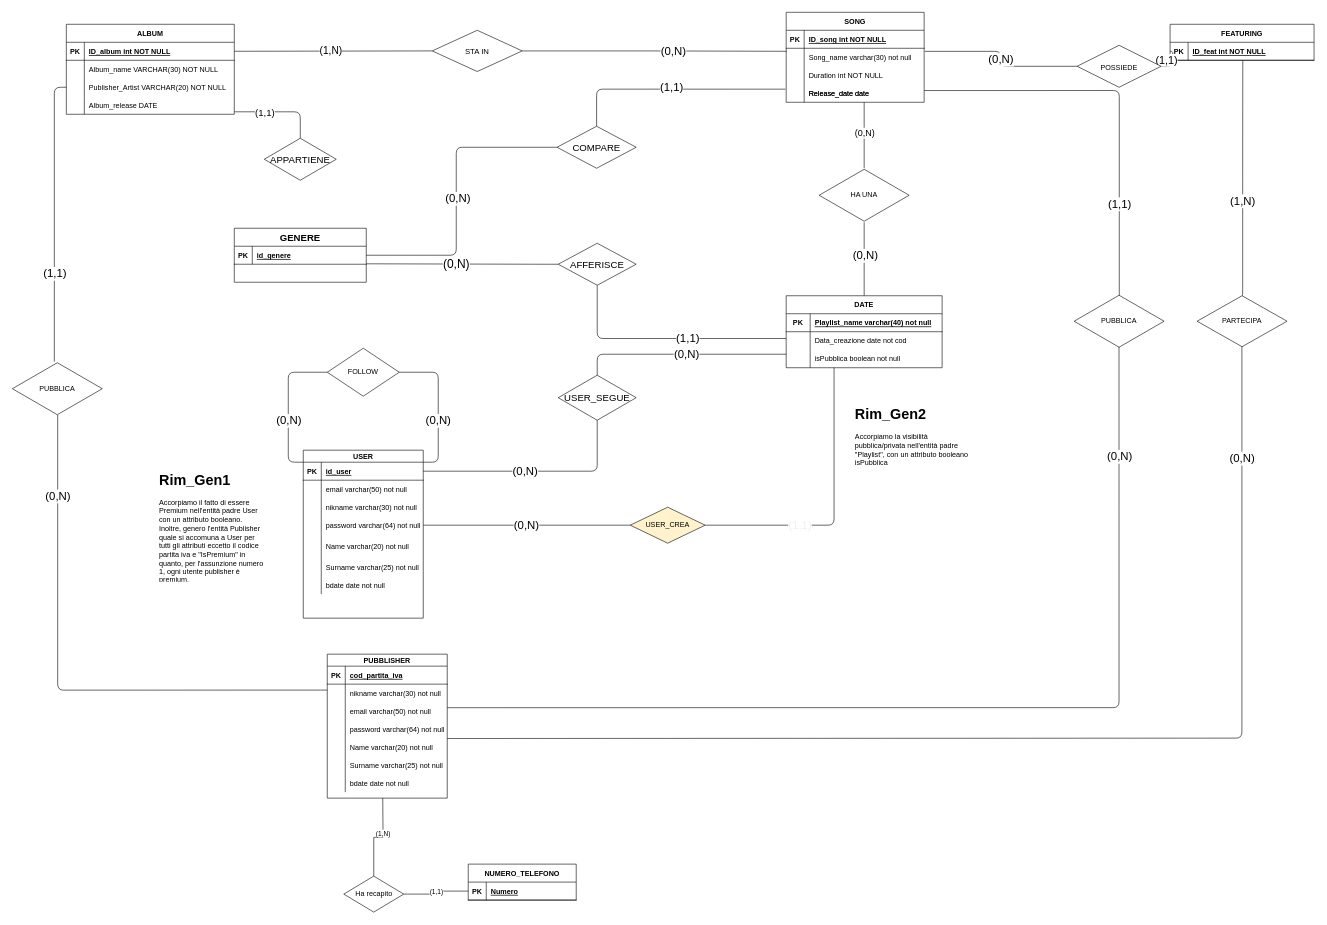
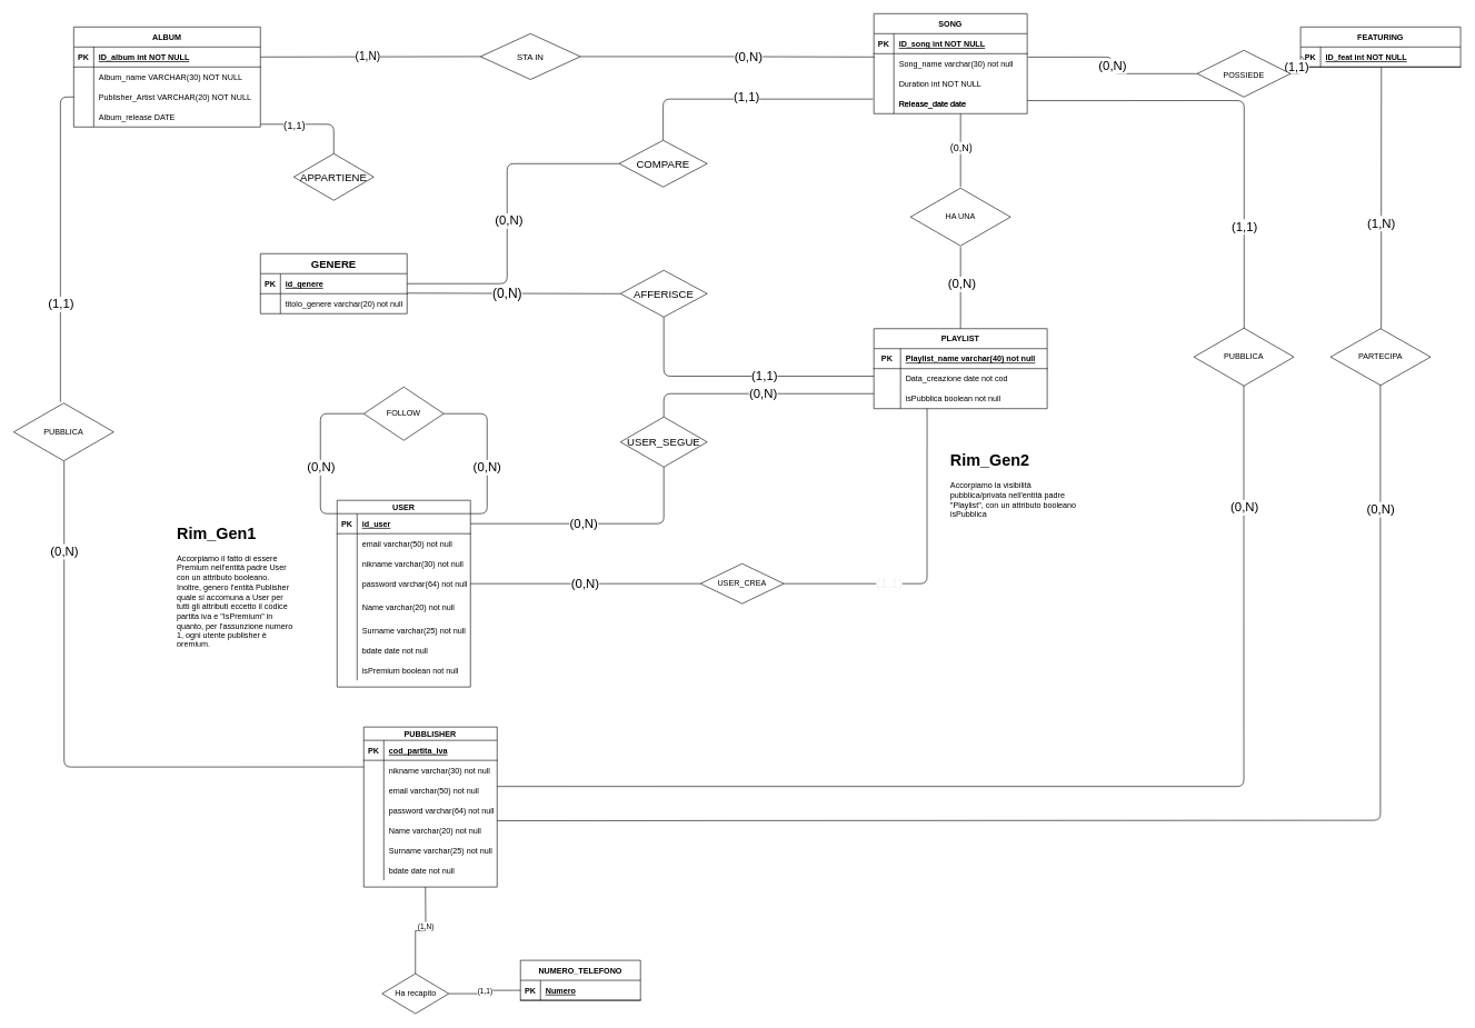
+ <mxCell id="134" value="titolo_genere varchar(20) not null" style="shape=partialRectangle;connectable=0;fillColor=none;top=0;left=0;bottom=0;right=0;align=left;spacingLeft=6;overflow=hidden;" parent="132" vertex="1"><mxGeometry x="30" width="190" height="30" as="geometry" /></mxCell>
- <mxCell id="154" value="DATE" style="shape=table;startSize=30;container=1;collapsible=1;childLayout=tableLayout;fixedRows=1;rowLines=0;fontStyle=1;align=center;resizeLast=1;" parent="1" vertex="1"><mxGeometry x="1310" y="492.5" width="260" height="120" as="geometry" /></mxCell>
+ <mxCell id="154" value="PLAYLIST" style="shape=table;startSize=30;container=1;collapsible=1;childLayout=tableLayout;fixedRows=1;rowLines=0;fontStyle=1;align=center;resizeLast=1;" parent="1" vertex="1"><mxGeometry x="1310" y="492.5" width="260" height="120" as="geometry" /></mxCell>
- <mxCell id="152" value="USER_CREA" style="rhombus;whiteSpace=wrap;html=1;fillColor=#fff2cc;" parent="1" vertex="1"><mxGeometry x="1050" y="845" width="125" height="60" as="geometry" /></mxCell>
+ <mxCell id="152" value="USER_CREA" style="rhombus;whiteSpace=wrap;html=1;" parent="1" vertex="1"><mxGeometry x="1050" y="845" width="125" height="60" as="geometry" /></mxCell>
+ <mxCell id="58" value="isPremium boolean not null" style="shape=partialRectangle;connectable=0;fillColor=none;top=0;left=0;bottom=0;right=0;align=left;spacingLeft=6;overflow=hidden;" parent="56" vertex="1"><mxGeometry x="30" width="170" height="30" as="geometry" /></mxCell>
